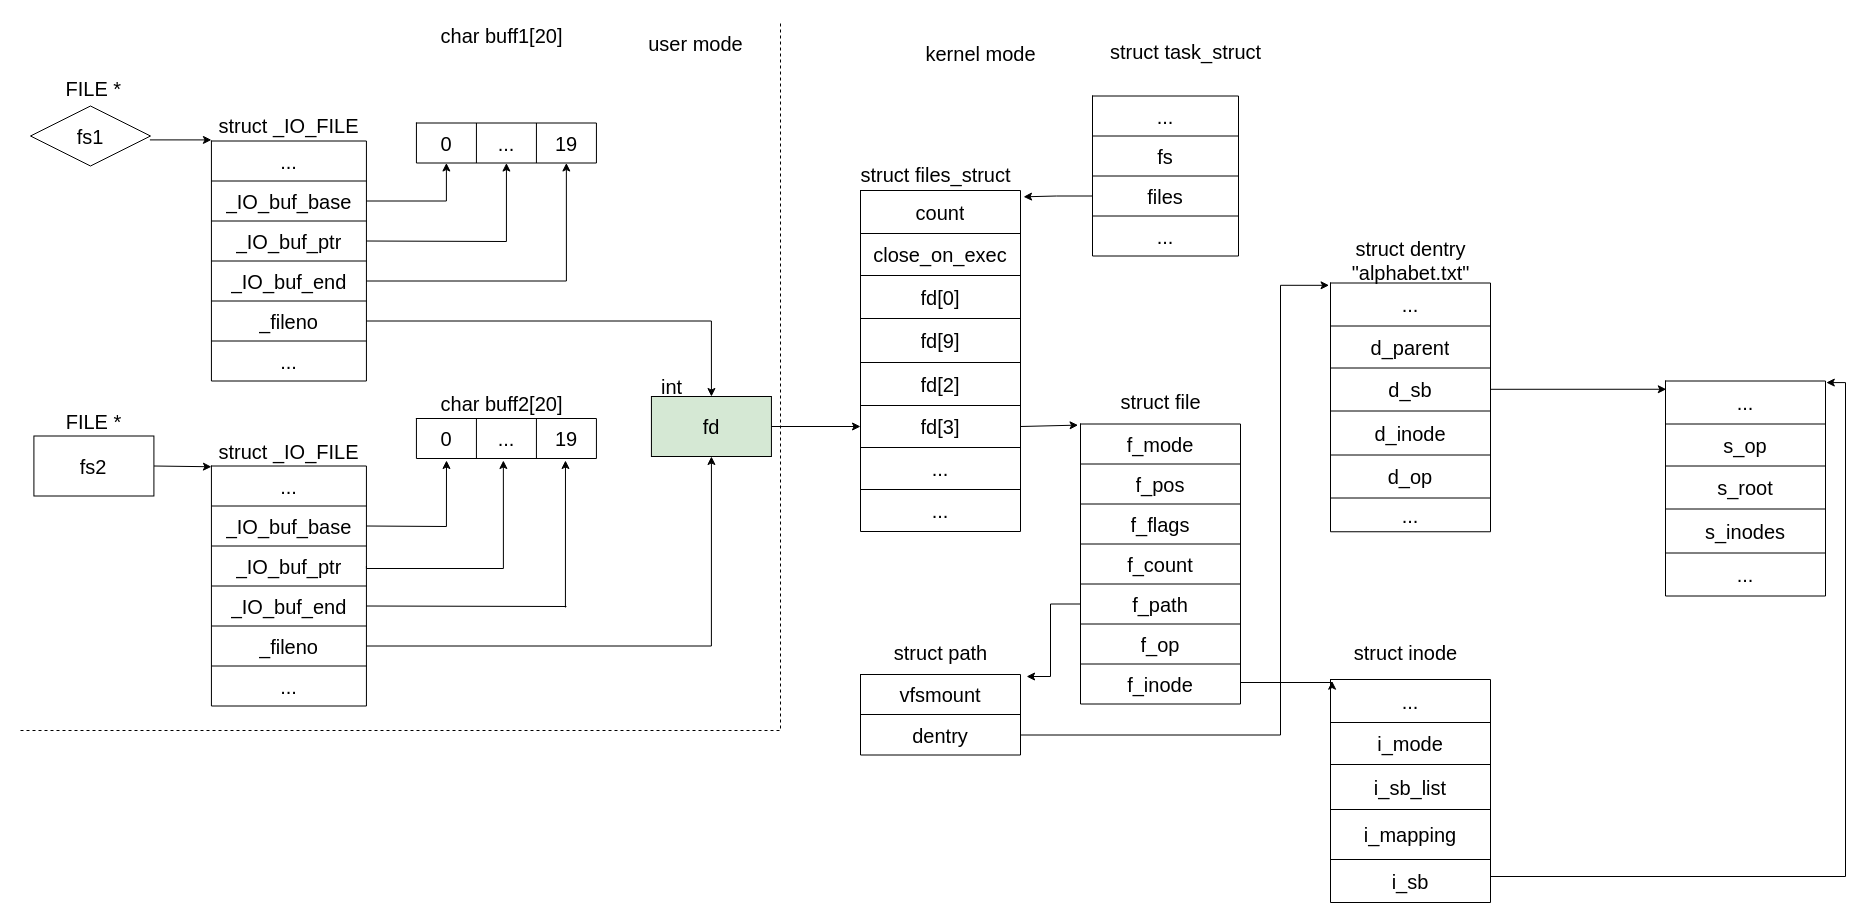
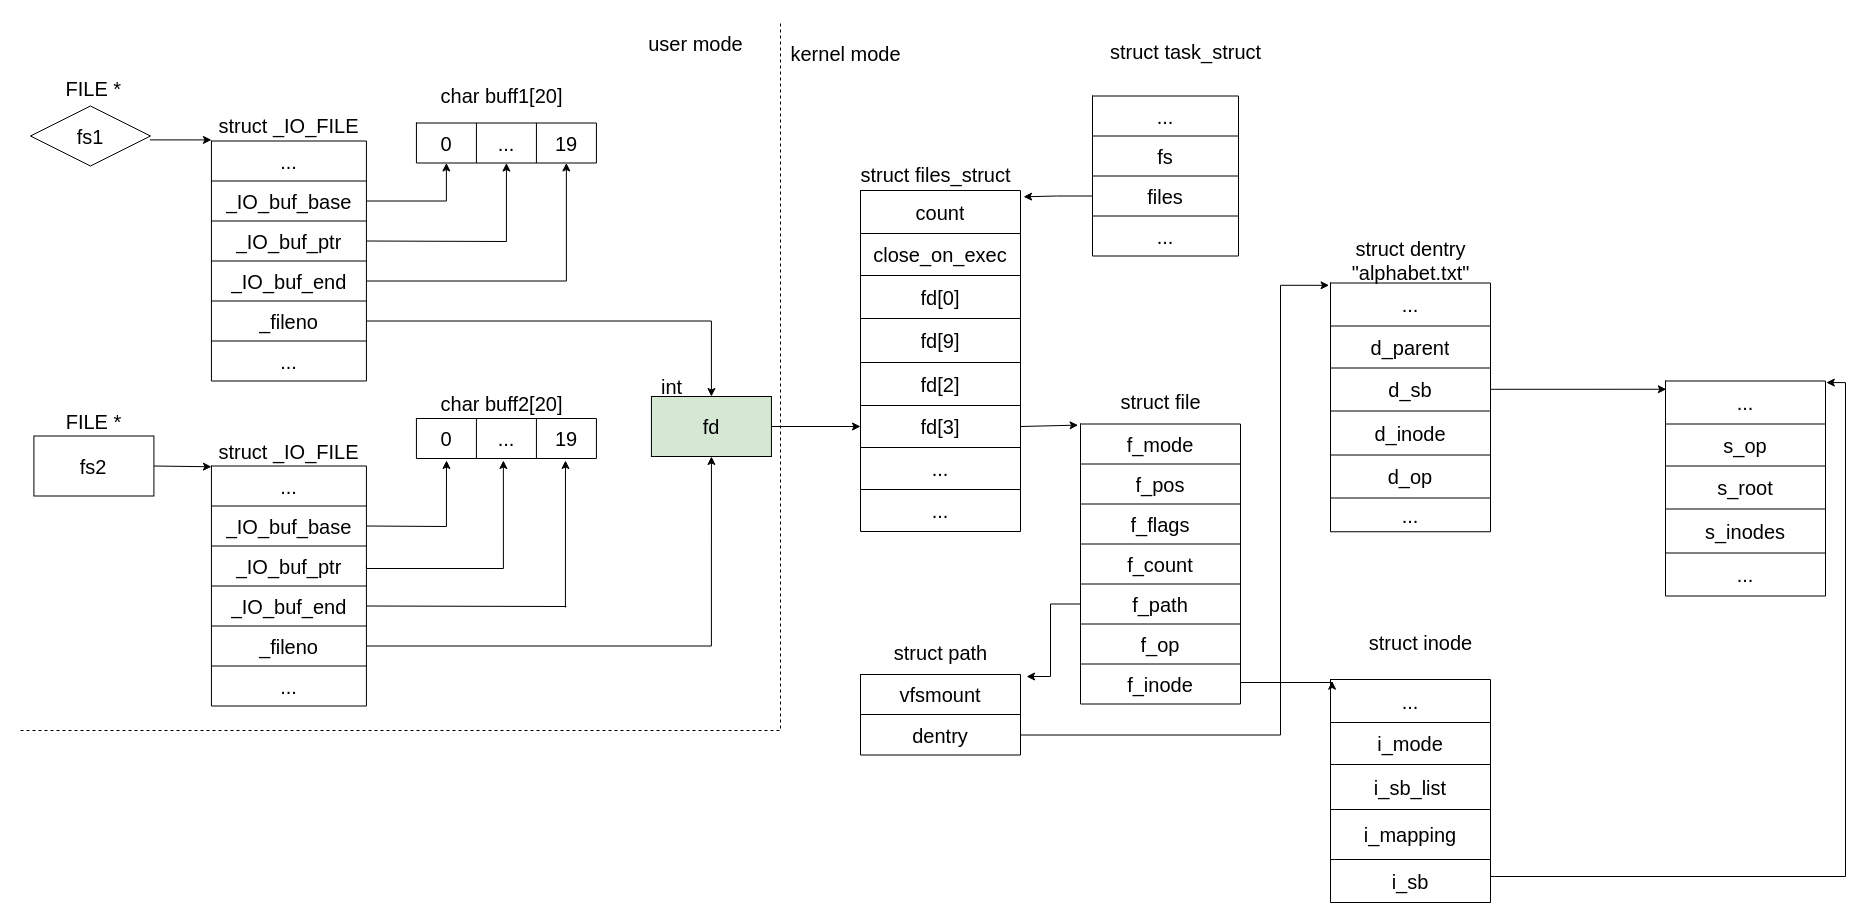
- <mxCell id="89" value="char buff1[20]" style="text;html=1;align=center;verticalAlign=middle;resizable=0;points=[];autosize=1;strokeColor=none;fontSize=20;" parent="1" vertex="1"><mxGeometry x="430.93" y="20" width="140" height="30" as="geometry" /></mxCell>
+ <mxCell id="89" value="char buff1[20]" style="text;html=1;align=center;verticalAlign=middle;resizable=0;points=[];autosize=1;strokeColor=none;fontSize=20;" parent="1" vertex="1"><mxGeometry x="430.93" y="80" width="140" height="30" as="geometry" /></mxCell>
- <mxCell id="109" value="kernel mode" style="text;html=1;align=center;verticalAlign=middle;resizable=0;points=[];autosize=1;strokeColor=none;fontSize=20;" parent="1" vertex="1"><mxGeometry x="915" y="33" width="130" height="40" as="geometry" /></mxCell>
+ <mxCell id="109" value="kernel mode" style="text;html=1;align=center;verticalAlign=middle;resizable=0;points=[];autosize=1;strokeColor=none;fontSize=20;" parent="1" vertex="1"><mxGeometry x="780" y="33" width="130" height="40" as="geometry" /></mxCell>
- <mxCell id="88" value="struct inode" style="text;html=1;align=center;verticalAlign=middle;resizable=0;points=[];autosize=1;strokeColor=none;fontSize=20;" parent="1" vertex="1"><mxGeometry x="1345" y="637" width="120" height="30" as="geometry" /></mxCell>
+ <mxCell id="88" value="struct inode" style="text;html=1;align=center;verticalAlign=middle;resizable=0;points=[];autosize=1;strokeColor=none;fontSize=20;" parent="1" vertex="1"><mxGeometry x="1360" y="627" width="120" height="30" as="geometry" /></mxCell>
